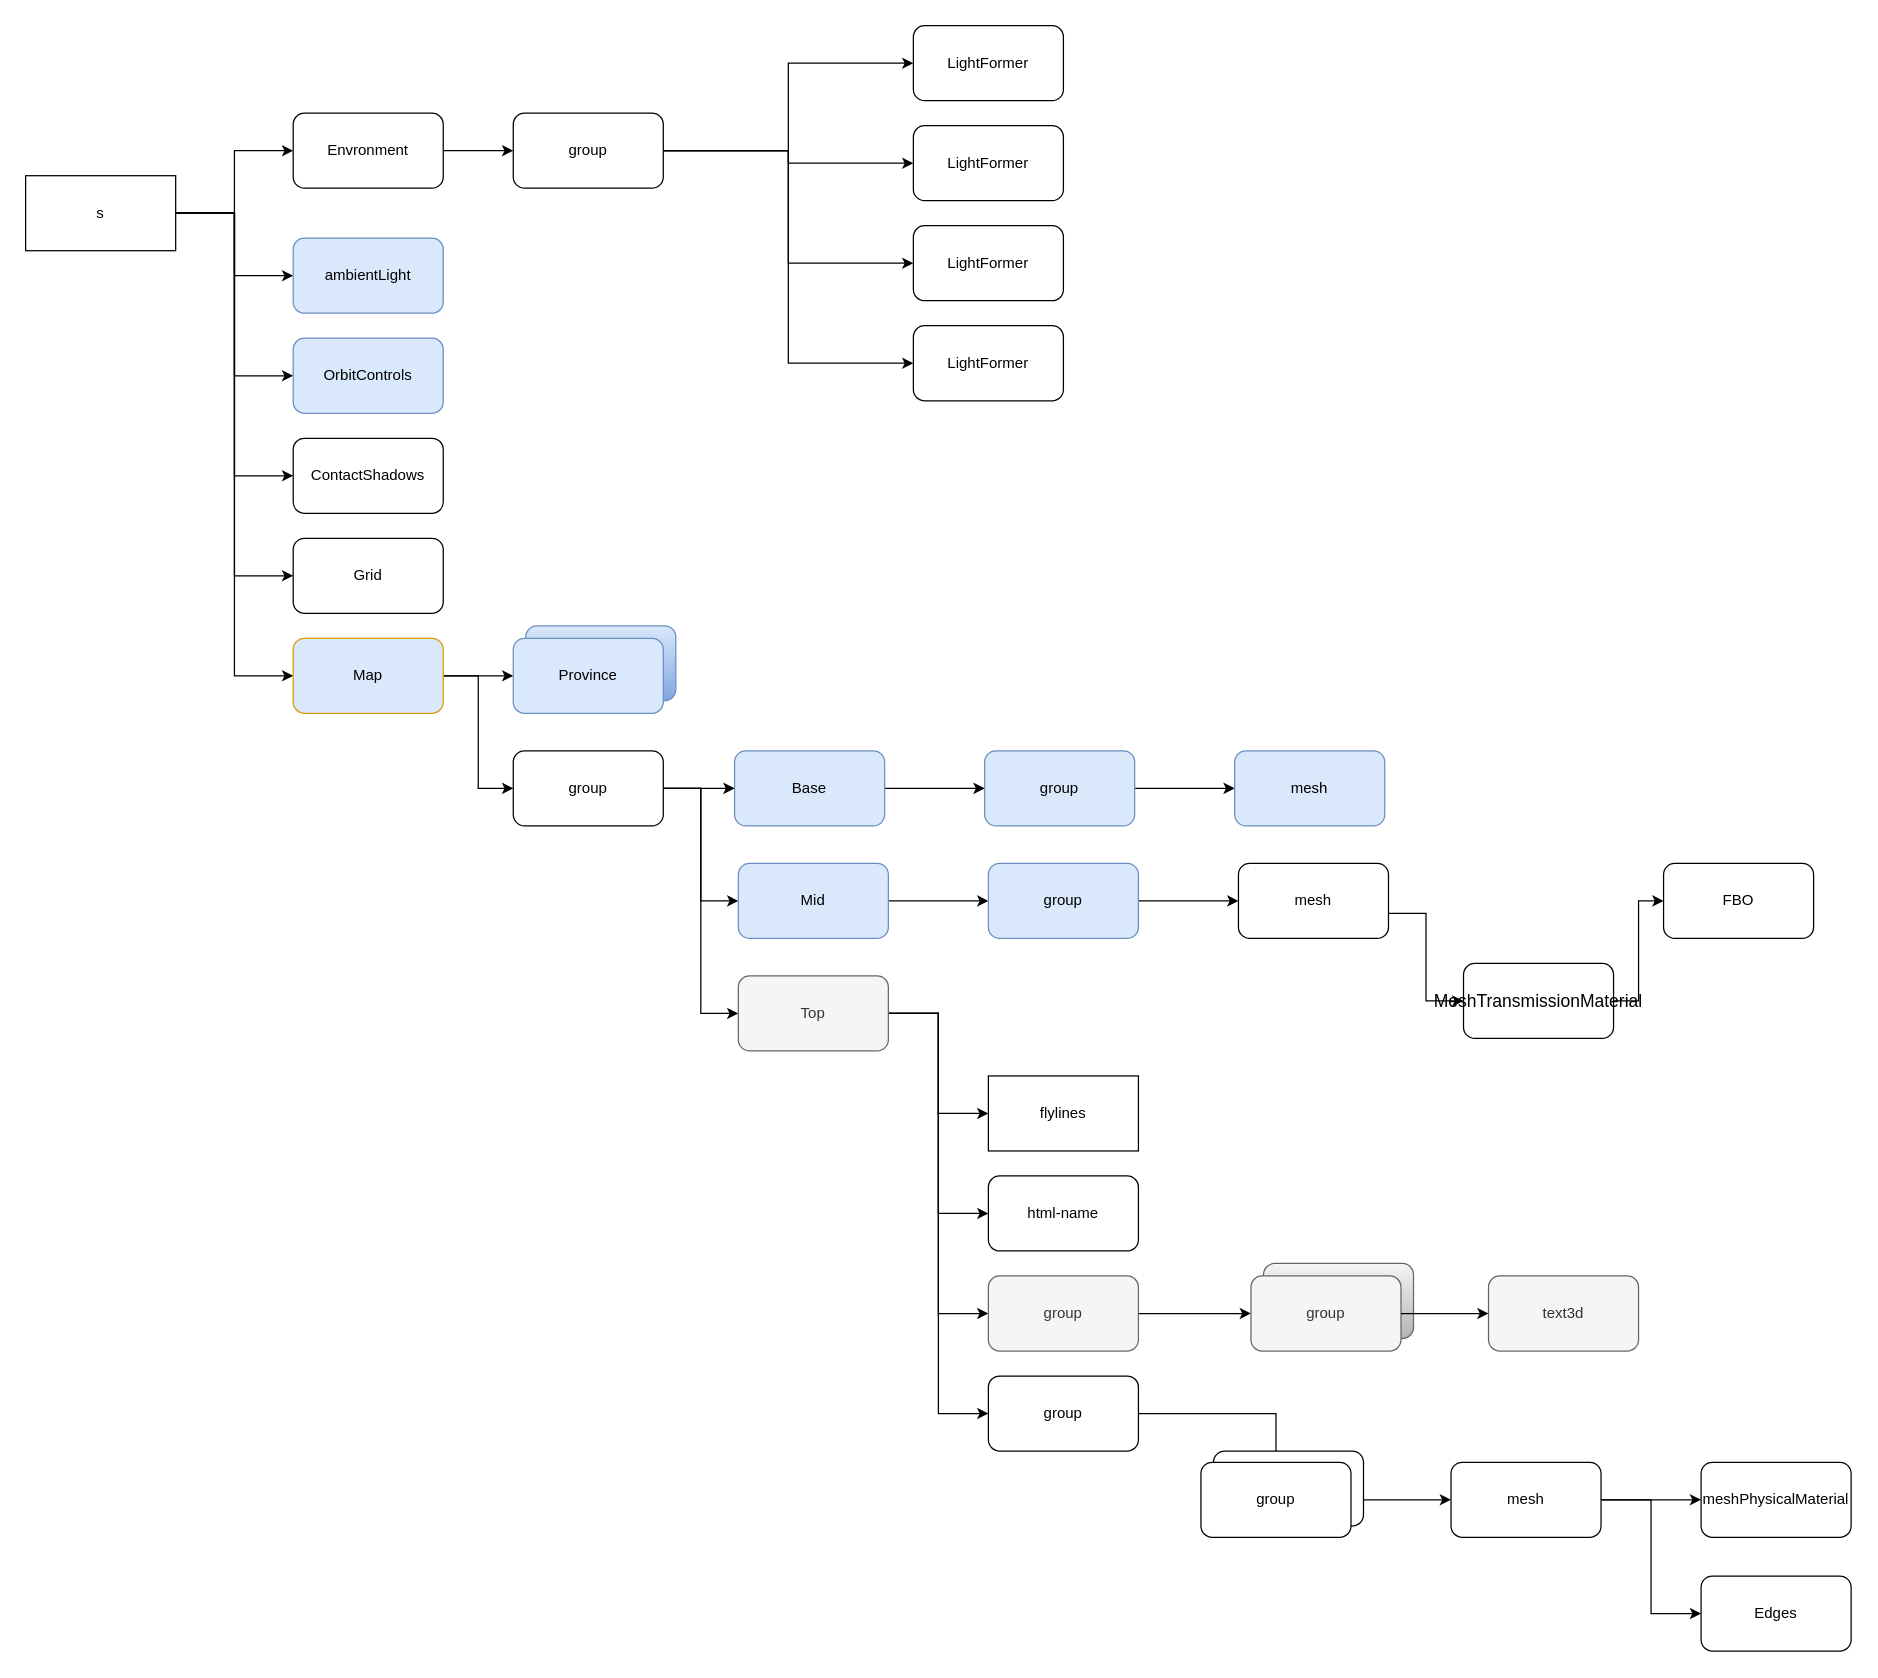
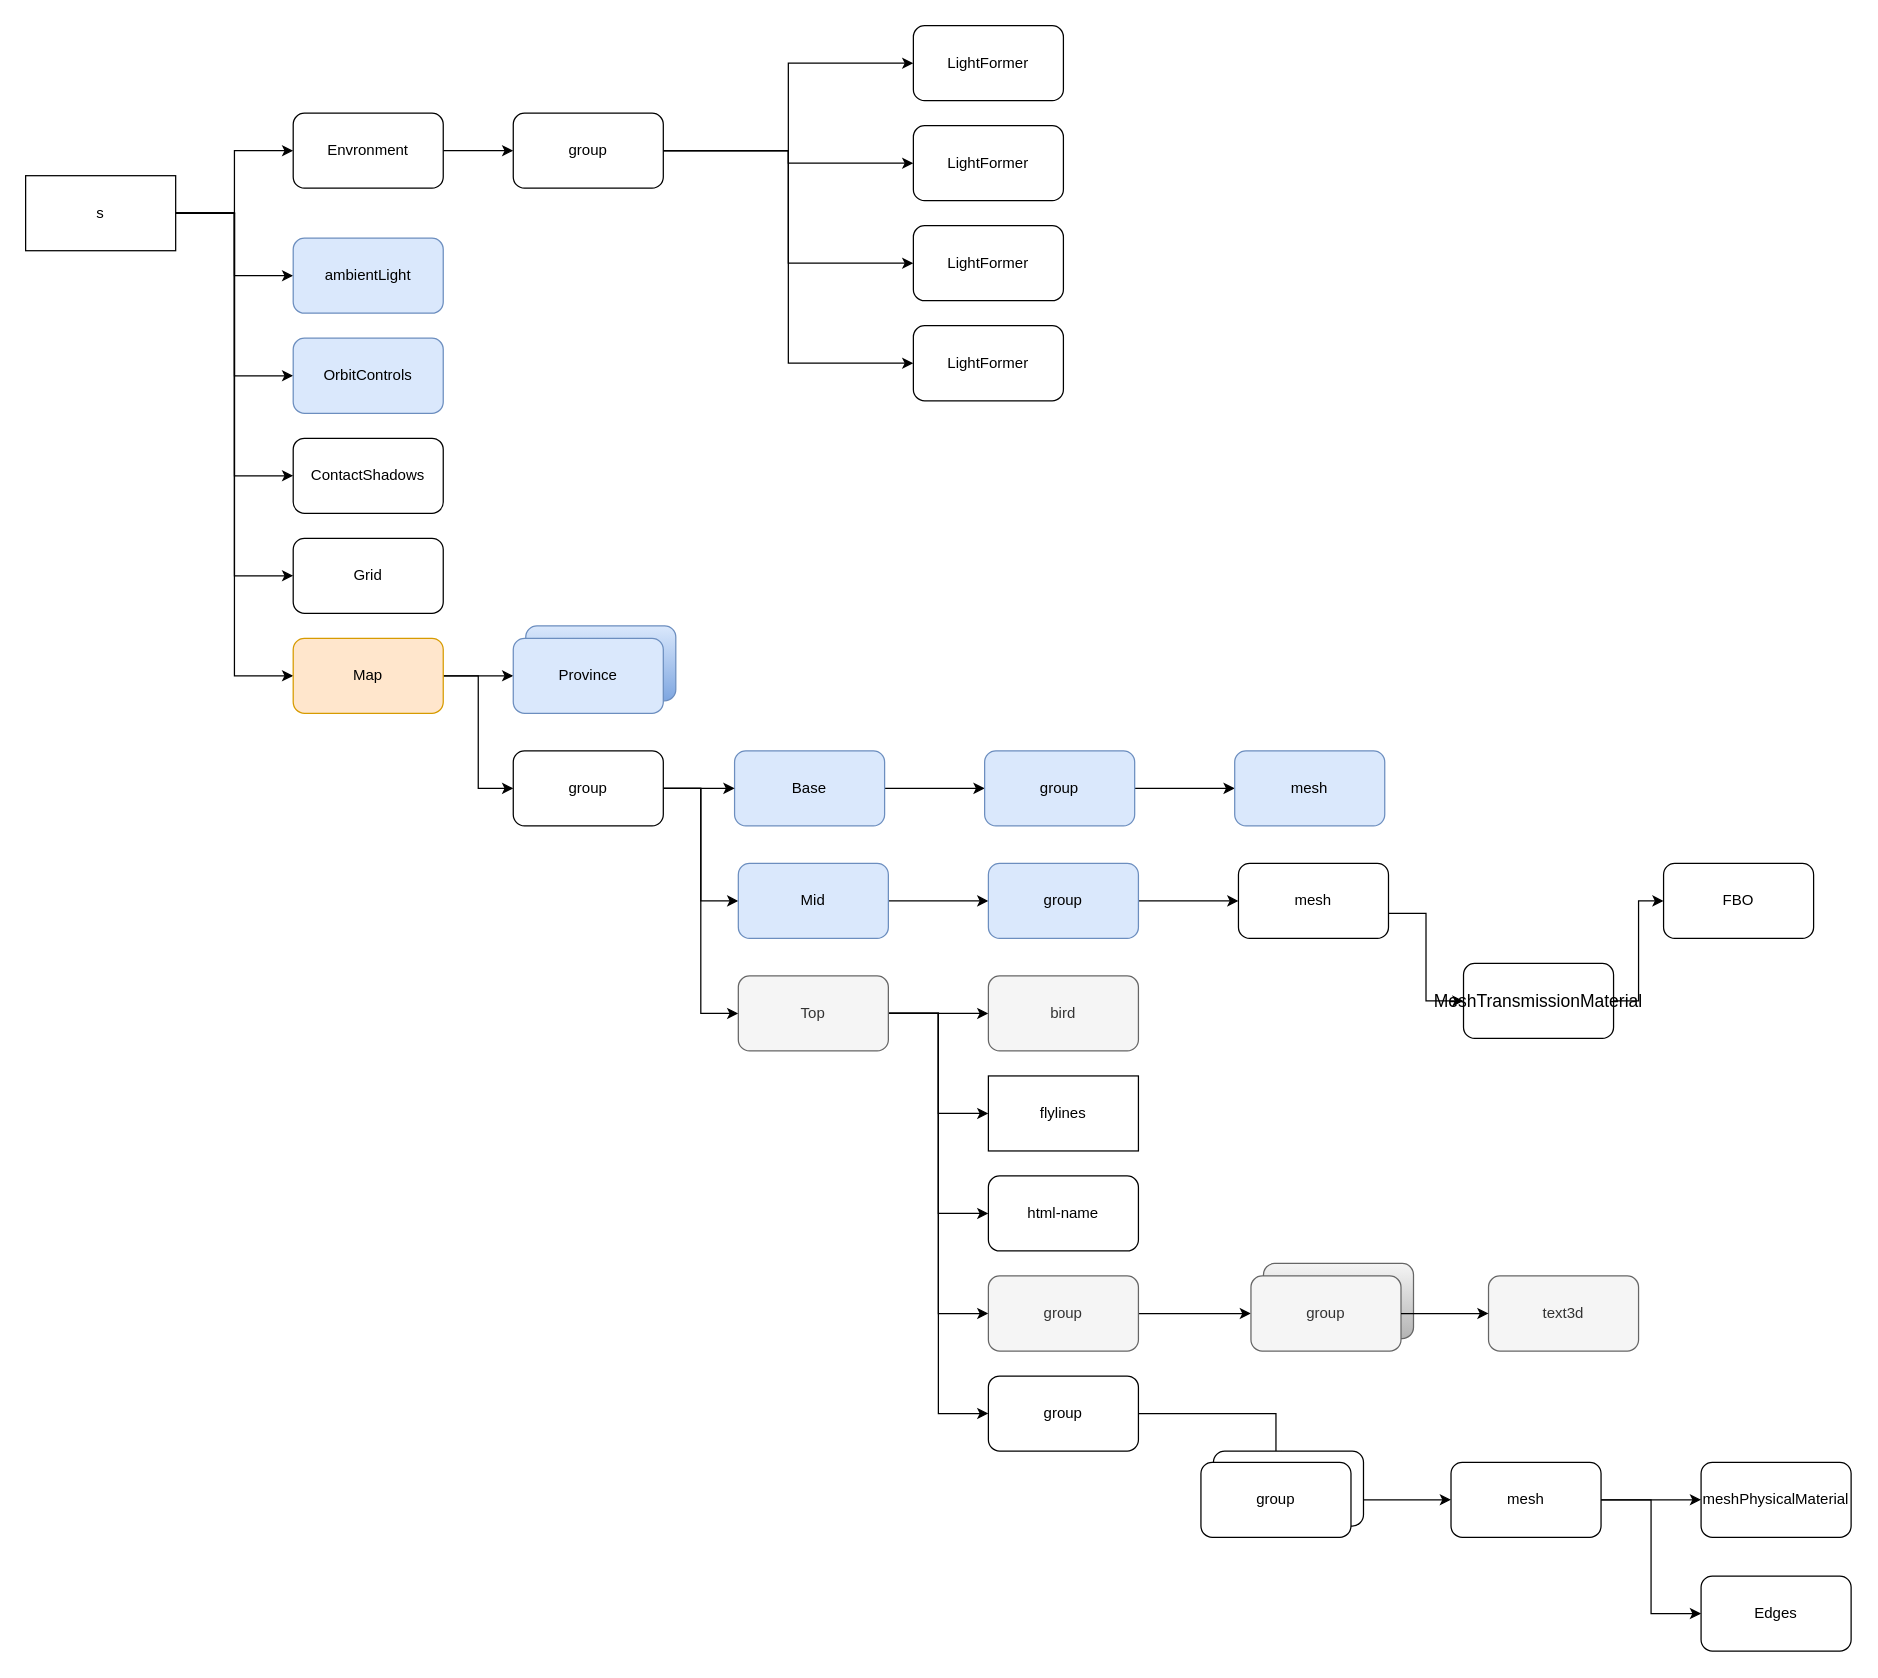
- <mxCell id="26" value="Map" style="rounded=1;whiteSpace=wrap;html=1;fillColor=#dae8fc;strokeColor=#d79b00;" vertex="1" parent="1"><mxGeometry x="234" y="510" width="120" height="60" as="geometry" /></mxCell>
+ <mxCell id="26" value="Map" style="rounded=1;whiteSpace=wrap;html=1;fillColor=#ffe6cc;strokeColor=#d79b00;" vertex="1" parent="1"><mxGeometry x="234" y="510" width="120" height="60" as="geometry" /></mxCell>
+ <mxCell id="35" value="" style="edgeStyle=orthogonalEdgeStyle;rounded=0;orthogonalLoop=1;jettySize=auto;html=1;" edge="1" parent="1" source="40" target="48"><mxGeometry relative="1" as="geometry" /></mxCell>
+ <mxCell id="48" value="bird" style="rounded=1;whiteSpace=wrap;html=1;fillColor=#f5f5f5;fontColor=#333333;strokeColor=#666666;" vertex="1" parent="1"><mxGeometry x="790" y="780" width="120" height="60" as="geometry" /></mxCell>
